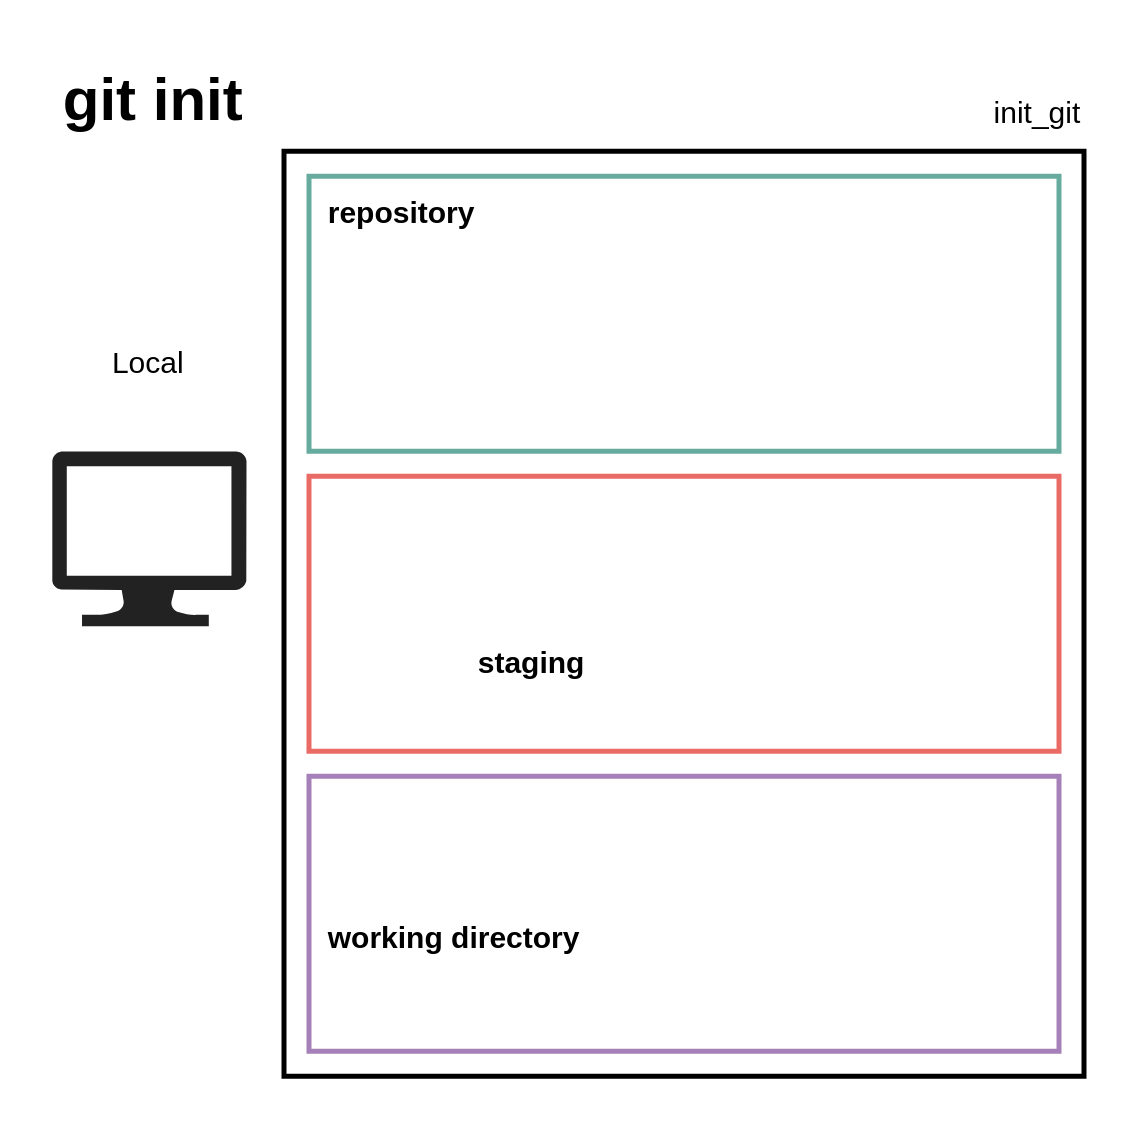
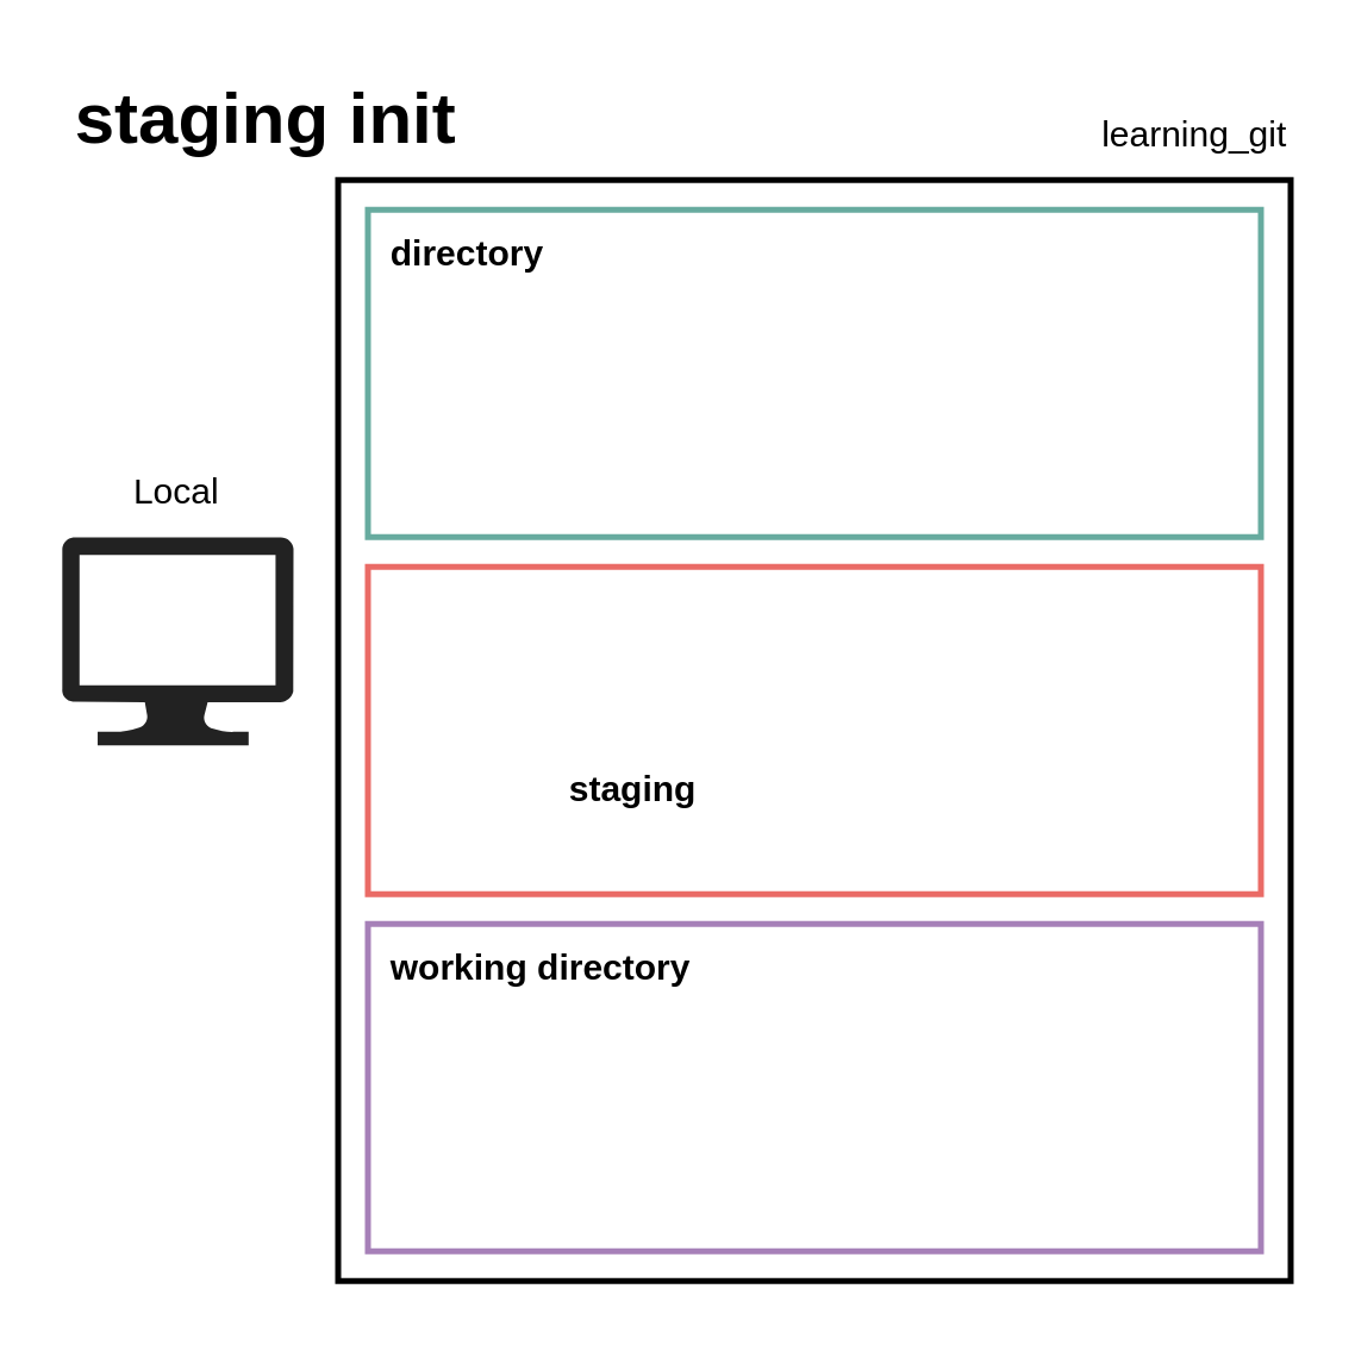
- <mxCell id="3" value="&lt;h1&gt;git init&lt;/h1&gt;&lt;p&gt;&lt;br&gt;&lt;/p&gt;" style="text;html=1;strokeColor=none;fillColor=none;spacing=5;spacingTop=-20;whiteSpace=wrap;overflow=hidden;rounded=0;" parent="1" vertex="1"><mxGeometry x="20.22" y="20" width="190" height="70" as="geometry" /></mxCell>
+ <mxCell id="3" value="&lt;h1&gt;staging init&lt;/h1&gt;&lt;p&gt;&lt;br&gt;&lt;/p&gt;" style="text;html=1;strokeColor=none;fillColor=none;spacing=5;spacingTop=-20;whiteSpace=wrap;overflow=hidden;rounded=0;" parent="1" vertex="1"><mxGeometry x="20.22" y="20" width="190" height="70" as="geometry" /></mxCell>
- <mxCell id="12" value="init_git" style="text;html=1;align=right;verticalAlign=middle;resizable=0;points=[];autosize=1;strokeColor=none;fillColor=none;" vertex="1" parent="1"><mxGeometry x="343" y="30" width="90" height="30" as="geometry" /></mxCell>
+ <mxCell id="12" value="learning_git" style="text;html=1;align=right;verticalAlign=middle;resizable=0;points=[];autosize=1;strokeColor=none;fillColor=none;" vertex="1" parent="1"><mxGeometry x="343" y="30" width="90" height="30" as="geometry" /></mxCell>
- <mxCell id="7" value="repository" style="text;html=1;strokeColor=none;fillColor=none;align=left;verticalAlign=middle;whiteSpace=wrap;rounded=0;fontStyle=1" parent="1" vertex="1"><mxGeometry x="129" y="70" width="60" height="30" as="geometry" /></mxCell>
+ <mxCell id="7" value="directory" style="text;html=1;strokeColor=none;fillColor=none;align=left;verticalAlign=middle;whiteSpace=wrap;rounded=0;fontStyle=1" parent="1" vertex="1"><mxGeometry x="129" y="70" width="60" height="30" as="geometry" /></mxCell>
- <mxCell id="6" value="Local" style="text;html=1;strokeColor=none;fillColor=none;align=center;verticalAlign=middle;whiteSpace=wrap;rounded=0;" parent="1" vertex="1"><mxGeometry x="29.11" y="130" width="60" height="30" as="geometry" /></mxCell>
+ <mxCell id="6" value="Local" style="text;html=1;strokeColor=none;fillColor=none;align=center;verticalAlign=middle;whiteSpace=wrap;rounded=0;" parent="1" vertex="1"><mxGeometry x="29.11" y="150" width="60" height="30" as="geometry" /></mxCell>
- <mxCell id="11" value="working directory" style="text;html=1;strokeColor=none;fillColor=none;align=left;verticalAlign=middle;whiteSpace=wrap;rounded=0;fontStyle=1" parent="1" vertex="1"><mxGeometry x="129" y="360" width="116" height="30" as="geometry" /></mxCell>
+ <mxCell id="11" value="working directory" style="text;html=1;strokeColor=none;fillColor=none;align=left;verticalAlign=middle;whiteSpace=wrap;rounded=0;fontStyle=1" parent="1" vertex="1"><mxGeometry x="129" y="310" width="116" height="30" as="geometry" /></mxCell>
